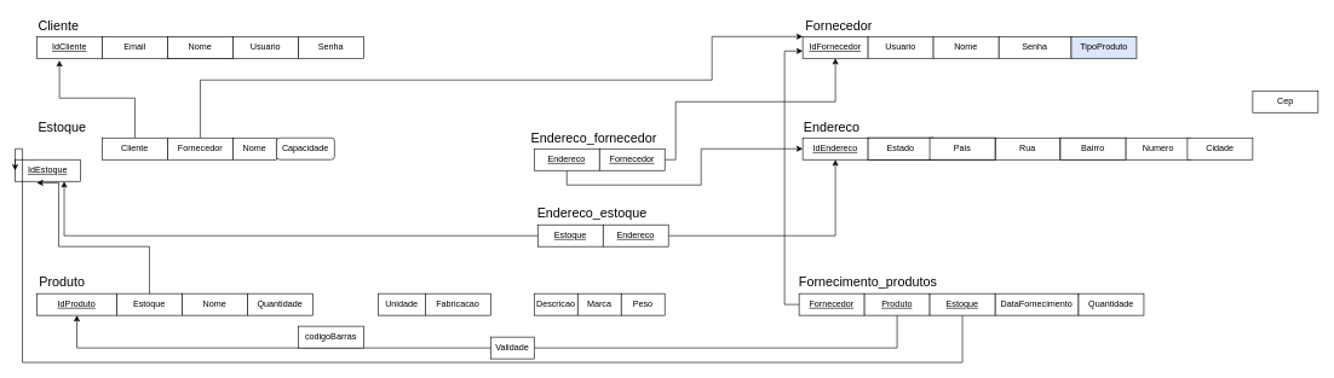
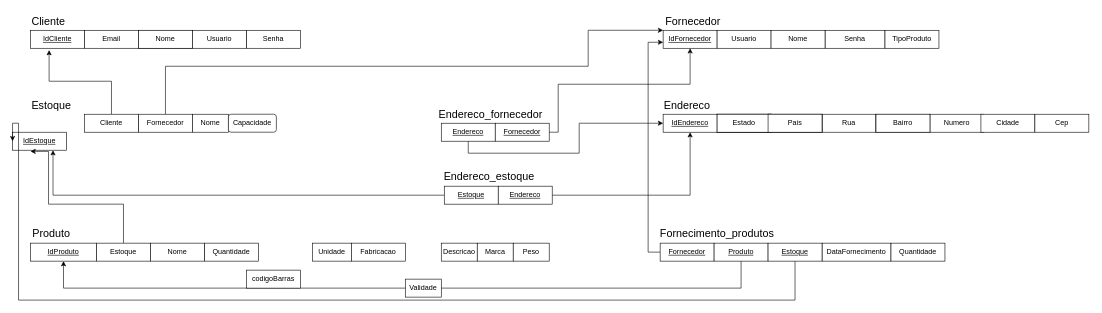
- <mxCell id="16" value="TipoProduto" style="rounded=0;whiteSpace=wrap;html=1;fillColor=#dae8fc;" parent="1" vertex="1"><mxGeometry x="1475" y="50" width="90" height="30" as="geometry" /></mxCell>
+ <mxCell id="16" value="TipoProduto" style="rounded=0;whiteSpace=wrap;html=1;" parent="1" vertex="1"><mxGeometry x="1475" y="50" width="90" height="30" as="geometry" /></mxCell>
- <mxCell id="41" value="Cep" style="rounded=0;whiteSpace=wrap;html=1;" parent="1" vertex="1"><mxGeometry x="1725" y="125" width="90" height="30" as="geometry" /></mxCell>
+ <mxCell id="41" value="Cep" style="rounded=0;whiteSpace=wrap;html=1;" parent="1" vertex="1"><mxGeometry x="1725" y="190" width="90" height="30" as="geometry" /></mxCell>
